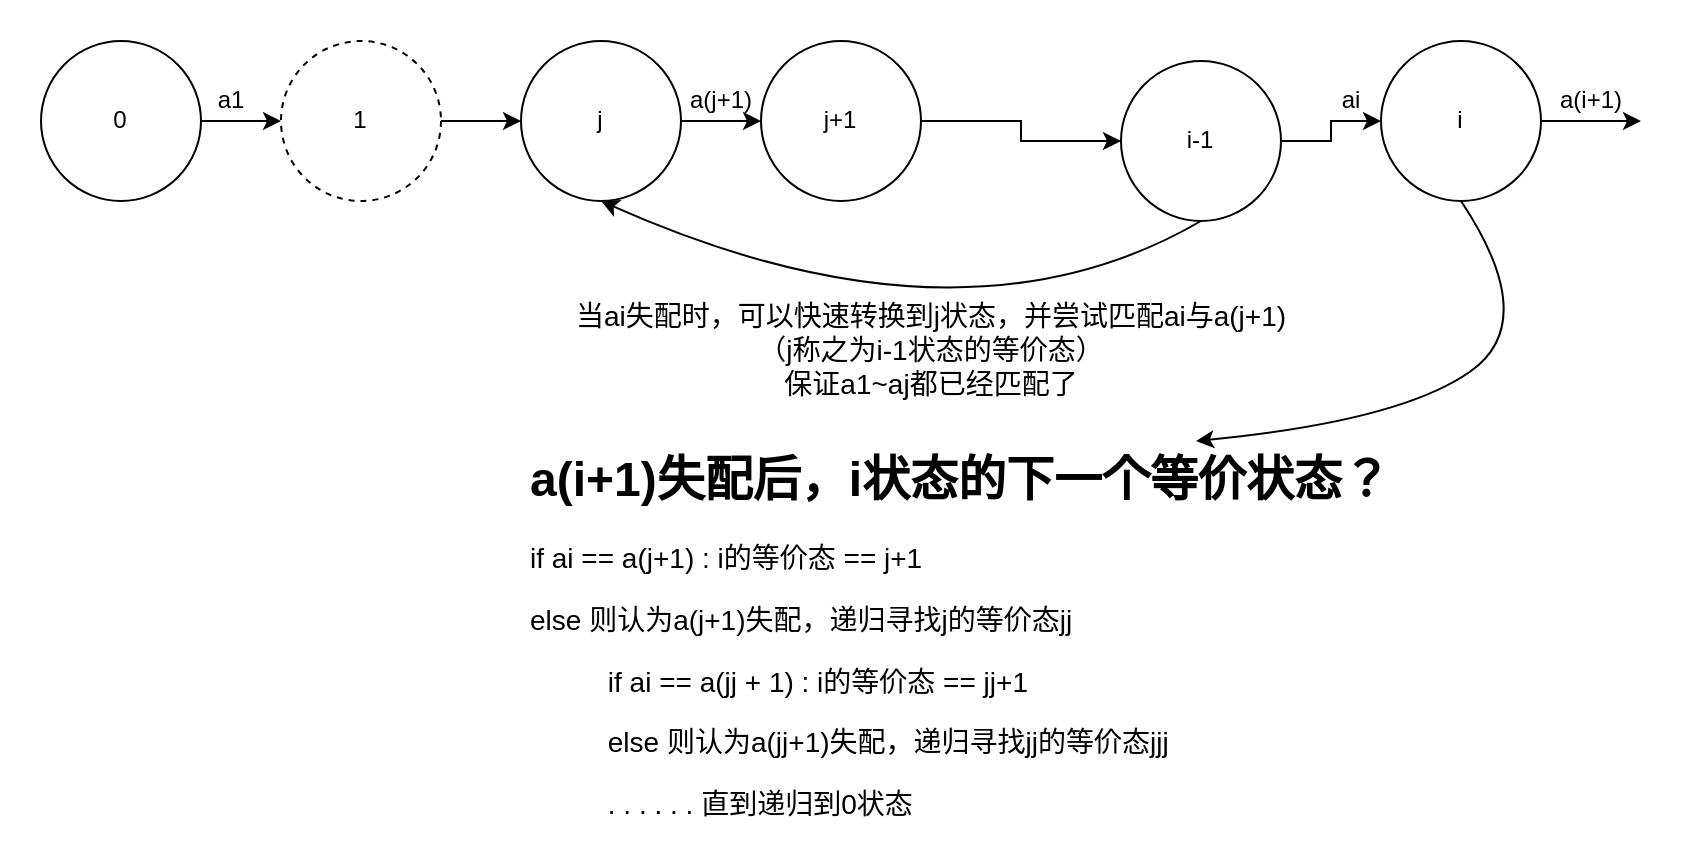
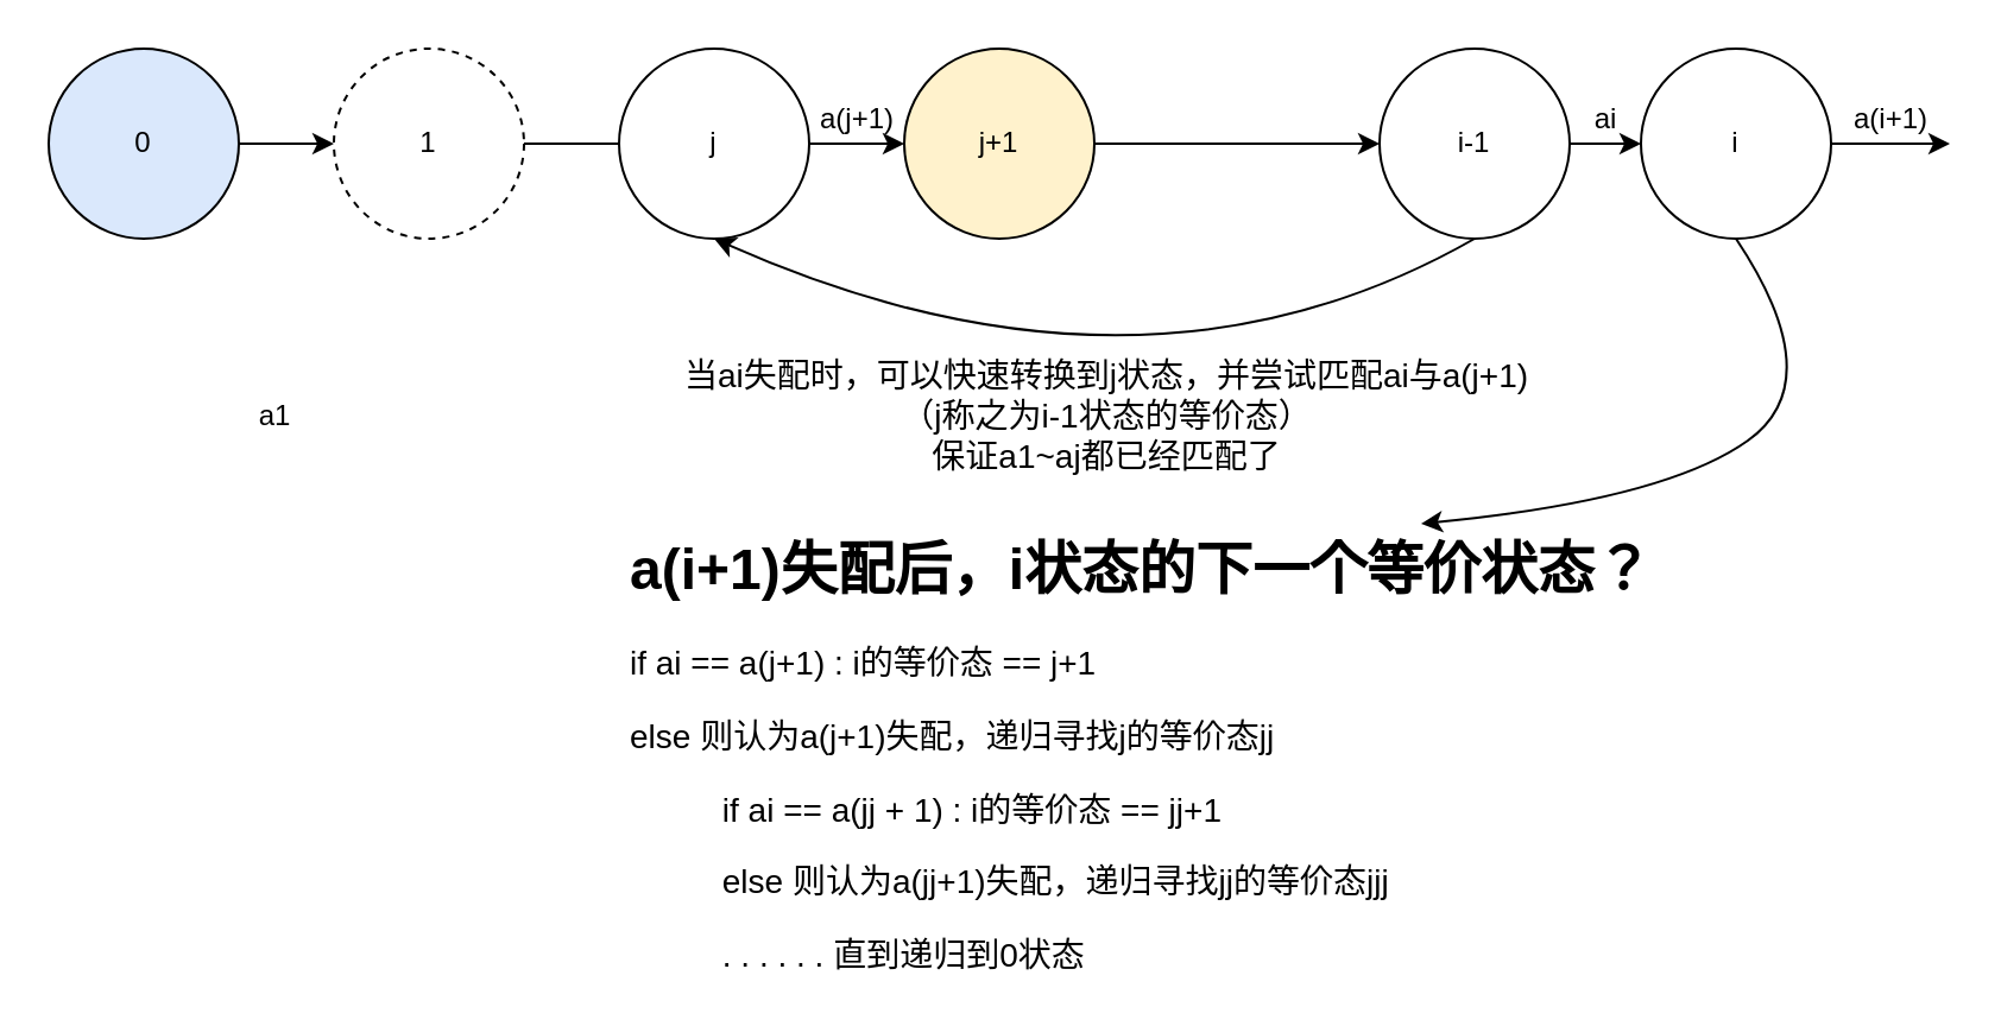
- <mxCell id="14" value="a1" style="text;html=1;align=center;verticalAlign=middle;resizable=0;points=[];;autosize=1;" vertex="1" parent="1"><mxGeometry x="100" y="40" width="30" height="20" as="geometry" /></mxCell>
+ <mxCell id="14" value="a1" style="text;html=1;align=center;verticalAlign=middle;resizable=0;points=[];;autosize=1;" vertex="1" parent="1"><mxGeometry x="100" y="165" width="30" height="20" as="geometry" /></mxCell>
- <mxCell id="3" value="0" style="ellipse;whiteSpace=wrap;html=1;aspect=fixed;" vertex="1" parent="1"><mxGeometry x="20" y="20" width="80" height="80" as="geometry" /></mxCell>
+ <mxCell id="3" value="0" style="ellipse;whiteSpace=wrap;html=1;aspect=fixed;fillColor=#dae8fc;" vertex="1" parent="1"><mxGeometry x="20" y="20" width="80" height="80" as="geometry" /></mxCell>
- <mxCell id="4" style="edgeStyle=orthogonalEdgeStyle;rounded=0;orthogonalLoop=1;jettySize=auto;html=1;" edge="1" parent="1" source="5" target="7"><mxGeometry relative="1" as="geometry" /></mxCell>
+ <mxCell id="4" style="edgeStyle=orthogonalEdgeStyle;rounded=0;orthogonalLoop=1;jettySize=auto;html=1;endArrow=none;" edge="1" parent="1" source="5" target="7"><mxGeometry relative="1" as="geometry" /></mxCell>
- <mxCell id="9" value="j+1" style="ellipse;whiteSpace=wrap;html=1;aspect=fixed;" vertex="1" parent="1"><mxGeometry x="380" y="20" width="80" height="80" as="geometry" /></mxCell>
+ <mxCell id="9" value="j+1" style="ellipse;whiteSpace=wrap;html=1;aspect=fixed;fillColor=#fff2cc;" vertex="1" parent="1"><mxGeometry x="380" y="20" width="80" height="80" as="geometry" /></mxCell>
- <mxCell id="11" value="i-1" style="ellipse;whiteSpace=wrap;html=1;aspect=fixed;" vertex="1" parent="1"><mxGeometry x="560" y="30" width="80" height="80" as="geometry" /></mxCell>
+ <mxCell id="11" value="i-1" style="ellipse;whiteSpace=wrap;html=1;aspect=fixed;" vertex="1" parent="1"><mxGeometry x="580" y="20" width="80" height="80" as="geometry" /></mxCell>
